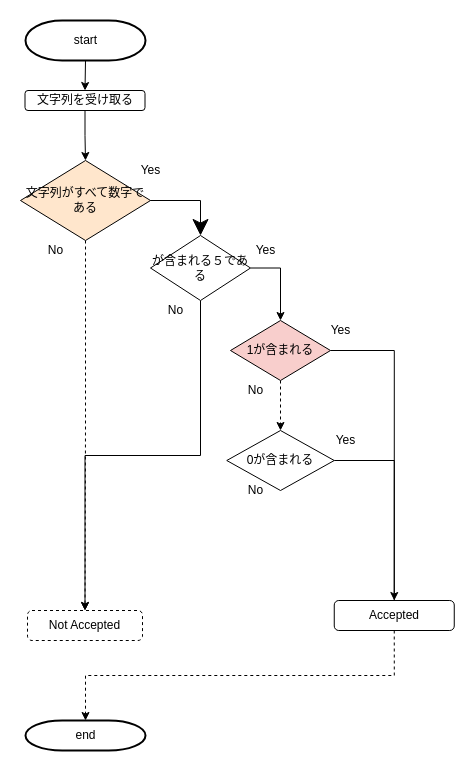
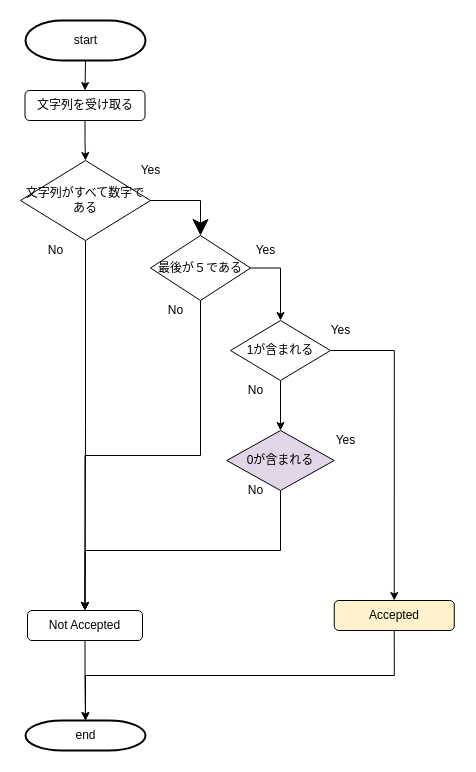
- <mxCell id="6" value="文字列を受け取る" style="rounded=1;whiteSpace=wrap;html=1;hachureGap=4;" parent="1" vertex="1"><mxGeometry x="24.5" y="90" width="120" height="20" as="geometry" /></mxCell>
+ <mxCell id="6" value="文字列を受け取る" style="rounded=1;whiteSpace=wrap;html=1;hachureGap=4;" parent="1" vertex="1"><mxGeometry x="24.5" y="90" width="120" height="30" as="geometry" /></mxCell>
- <mxCell id="9" value="文字列がすべて数字である" style="rhombus;whiteSpace=wrap;html=1;hachureGap=4;fillColor=#ffe6cc;" parent="1" vertex="1"><mxGeometry x="20" y="160" width="130" height="80" as="geometry" /></mxCell>
+ <mxCell id="9" value="文字列がすべて数字である" style="rhombus;whiteSpace=wrap;html=1;hachureGap=4;" parent="1" vertex="1"><mxGeometry x="20" y="160" width="130" height="80" as="geometry" /></mxCell>
- <mxCell id="12" value="が含まれる５である" style="rhombus;whiteSpace=wrap;html=1;hachureGap=4;" parent="1" vertex="1"><mxGeometry x="150" y="235" width="100" height="65" as="geometry" /></mxCell>
+ <mxCell id="12" value="最後が５である" style="rhombus;whiteSpace=wrap;html=1;hachureGap=4;" parent="1" vertex="1"><mxGeometry x="150" y="235" width="100" height="65" as="geometry" /></mxCell>
- <mxCell id="8" style="edgeStyle=orthogonalEdgeStyle;rounded=0;orthogonalLoop=1;jettySize=auto;html=1;exitX=0.5;exitY=1;exitDx=0;exitDy=0;entryX=0.5;entryY=0;entryDx=0;entryDy=0;dashed=1;" edge="1" parent="1" source="9" target="20"><mxGeometry relative="1" as="geometry" /></mxCell>
+ <mxCell id="8" style="edgeStyle=orthogonalEdgeStyle;rounded=0;orthogonalLoop=1;jettySize=auto;html=1;exitX=0.5;exitY=1;exitDx=0;exitDy=0;entryX=0.5;entryY=0;entryDx=0;entryDy=0;" edge="1" parent="1" source="9" target="20"><mxGeometry relative="1" as="geometry" /></mxCell>
- <mxCell id="18" value="1が含まれる" style="rhombus;whiteSpace=wrap;html=1;hachureGap=4;fillColor=#f8cecc;" parent="1" vertex="1"><mxGeometry x="230" y="320" width="100" height="60" as="geometry" /></mxCell>
+ <mxCell id="18" value="1が含まれる" style="rhombus;whiteSpace=wrap;html=1;hachureGap=4;" parent="1" vertex="1"><mxGeometry x="230" y="320" width="100" height="60" as="geometry" /></mxCell>
- <mxCell id="16" style="edgeStyle=orthogonalEdgeStyle;rounded=0;orthogonalLoop=1;jettySize=auto;html=1;exitX=0.5;exitY=1;exitDx=0;exitDy=0;entryX=0.5;entryY=0;entryDx=0;entryDy=0;dashed=1;" edge="1" parent="1" source="18" target="15"><mxGeometry relative="1" as="geometry" /></mxCell>
+ <mxCell id="16" style="edgeStyle=orthogonalEdgeStyle;rounded=0;orthogonalLoop=1;jettySize=auto;html=1;exitX=0.5;exitY=1;exitDx=0;exitDy=0;entryX=0.5;entryY=0;entryDx=0;entryDy=0;" edge="1" parent="1" source="18" target="15"><mxGeometry relative="1" as="geometry" /></mxCell>
- <mxCell id="17" style="edgeStyle=orthogonalEdgeStyle;rounded=0;orthogonalLoop=1;jettySize=auto;html=1;exitX=1;exitY=0.5;exitDx=0;exitDy=0;entryX=0.5;entryY=0;entryDx=0;entryDy=0;endArrow=none;" edge="1" parent="1" source="18" target="23"><mxGeometry relative="1" as="geometry" /></mxCell>
+ <mxCell id="17" style="edgeStyle=orthogonalEdgeStyle;rounded=0;orthogonalLoop=1;jettySize=auto;html=1;exitX=1;exitY=0.5;exitDx=0;exitDy=0;entryX=0.5;entryY=0;entryDx=0;entryDy=0;" edge="1" parent="1" source="18" target="23"><mxGeometry relative="1" as="geometry" /></mxCell>
- <mxCell id="15" value="0が含まれる" style="rhombus;whiteSpace=wrap;html=1;hachureGap=4;" parent="1" vertex="1"><mxGeometry x="226.25" y="430" width="107.5" height="60" as="geometry" /></mxCell>
+ <mxCell id="15" value="0が含まれる" style="rhombus;whiteSpace=wrap;html=1;hachureGap=4;fillColor=#e1d5e7;" parent="1" vertex="1"><mxGeometry x="226.25" y="430" width="107.5" height="60" as="geometry" /></mxCell>
- <mxCell id="13" style="edgeStyle=orthogonalEdgeStyle;rounded=0;orthogonalLoop=1;jettySize=auto;html=1;exitX=1;exitY=0.5;exitDx=0;exitDy=0;entryX=0.5;entryY=0;entryDx=0;entryDy=0;" edge="1" parent="1" source="15" target="23"><mxGeometry relative="1" as="geometry"><mxPoint x="410" y="459.857" as="targetPoint" /></mxGeometry></mxCell>
+ <mxCell id="14" style="edgeStyle=orthogonalEdgeStyle;rounded=0;orthogonalLoop=1;jettySize=auto;html=1;exitX=0.5;exitY=1;exitDx=0;exitDy=0;" edge="1" parent="1" source="15" target="20"><mxGeometry relative="1" as="geometry" /></mxCell>
- <mxCell id="23" value="Accepted" style="rounded=1;whiteSpace=wrap;html=1;hachureGap=4;" parent="1" vertex="1"><mxGeometry x="333.75" y="600" width="120" height="30" as="geometry" /></mxCell>
+ <mxCell id="23" value="Accepted" style="rounded=1;whiteSpace=wrap;html=1;hachureGap=4;fillColor=#fff2cc;" parent="1" vertex="1"><mxGeometry x="333.75" y="600" width="120" height="30" as="geometry" /></mxCell>
- <mxCell id="20" value="Not Accepted" style="rounded=1;whiteSpace=wrap;html=1;hachureGap=4;dashed=1;" parent="1" vertex="1"><mxGeometry x="27" y="610" width="115" height="30" as="geometry" /></mxCell>
+ <mxCell id="20" value="Not Accepted" style="rounded=1;whiteSpace=wrap;html=1;hachureGap=4;" parent="1" vertex="1"><mxGeometry x="27" y="610" width="115" height="30" as="geometry" /></mxCell>
+ <mxCell id="19" style="edgeStyle=orthogonalEdgeStyle;rounded=0;orthogonalLoop=1;jettySize=auto;html=1;exitX=0.5;exitY=1;exitDx=0;exitDy=0;entryX=0.5;entryY=0;entryDx=0;entryDy=0;entryPerimeter=0;" edge="1" parent="1" source="20" target="4"><mxGeometry relative="1" as="geometry" /></mxCell>
- <mxCell id="22" style="edgeStyle=orthogonalEdgeStyle;rounded=0;orthogonalLoop=1;jettySize=auto;html=1;exitX=0.5;exitY=1;exitDx=0;exitDy=0;entryX=0.5;entryY=0;entryDx=0;entryDy=0;entryPerimeter=0;dashed=1;" edge="1" parent="1" source="23" target="4"><mxGeometry relative="1" as="geometry" /></mxCell>
+ <mxCell id="22" style="edgeStyle=orthogonalEdgeStyle;rounded=0;orthogonalLoop=1;jettySize=auto;html=1;exitX=0.5;exitY=1;exitDx=0;exitDy=0;entryX=0.5;entryY=0;entryDx=0;entryDy=0;entryPerimeter=0;" edge="1" parent="1" source="23" target="4"><mxGeometry relative="1" as="geometry" /></mxCell>
